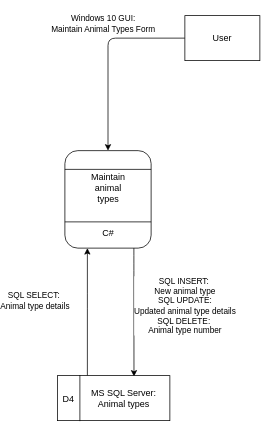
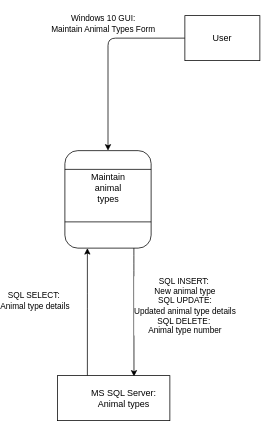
- <mxCell id="8" value="C#" style="text;html=1;strokeColor=none;fillColor=none;align=center;verticalAlign=middle;whiteSpace=wrap;rounded=0;" vertex="1" parent="4"><mxGeometry x="37.5" y="100" width="40" height="20" as="geometry" /></mxCell>
- <mxCell id="15" value="D4" style="shape=partialRectangle;top=0;left=0;bottom=0;fillColor=none;stokeWidth=1;align=center;verticalAlign=middle;spacingLeft=4;spacingRight=4;overflow=hidden;rotatable=0;points=[];portConstraint=eastwest;part=1;" vertex="1" connectable="0" parent="14"><mxGeometry width="30" height="60" as="geometry" /></mxCell>
